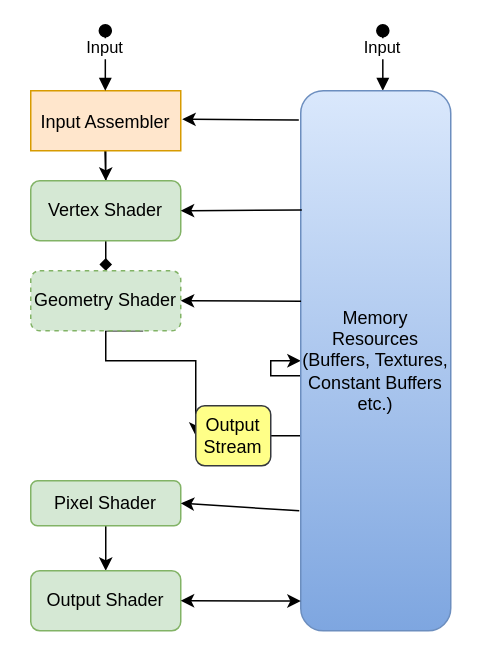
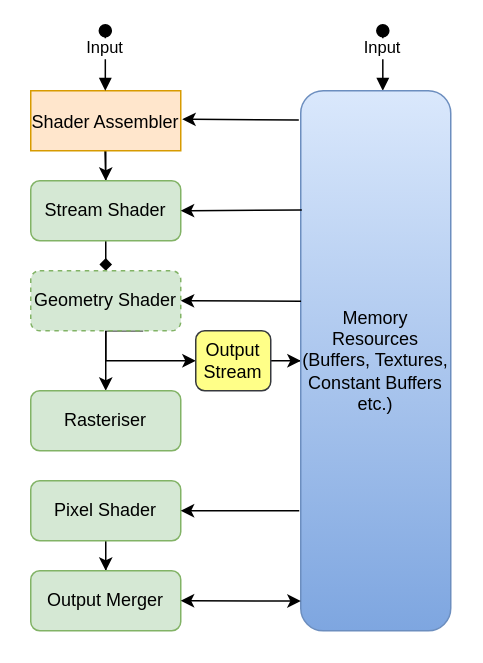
- <mxCell id="3" value="Input Assembler" style="shape=umlLifeline;perimeter=lifelinePerimeter;container=1;collapsible=0;recursiveResize=0;rounded=0;shadow=0;strokeWidth=1;fillColor=#ffe6cc;strokeColor=#d79b00;" parent="1" vertex="1"><mxGeometry x="20" y="60" width="100" height="40" as="geometry" /></mxCell>
+ <mxCell id="3" value="Shader Assembler" style="shape=umlLifeline;perimeter=lifelinePerimeter;container=1;collapsible=0;recursiveResize=0;rounded=0;shadow=0;strokeWidth=1;fillColor=#ffe6cc;strokeColor=#d79b00;" parent="1" vertex="1"><mxGeometry x="20" y="60" width="100" height="40" as="geometry" /></mxCell>
- <mxCell id="6" value="Vertex Shader" style="whiteSpace=wrap;html=1;rounded=1;shadow=0;strokeWidth=1;fillColor=#d5e8d4;strokeColor=#82b366;" vertex="1" parent="1"><mxGeometry x="20" y="120" width="100" height="40" as="geometry" /></mxCell>
+ <mxCell id="6" value="Stream Shader" style="whiteSpace=wrap;html=1;rounded=1;shadow=0;strokeWidth=1;fillColor=#d5e8d4;strokeColor=#82b366;" vertex="1" parent="1"><mxGeometry x="20" y="120" width="100" height="40" as="geometry" /></mxCell>
+ <mxCell id="7" value="" style="edgeStyle=orthogonalEdgeStyle;rounded=0;orthogonalLoop=1;jettySize=auto;html=1;exitX=0.5;exitY=1;exitDx=0;exitDy=0;" edge="1" parent="1" source="9" target="10"><mxGeometry relative="1" as="geometry"><mxPoint x="70.029" y="240" as="sourcePoint" /><Array as="points"><mxPoint x="70" y="240" /><mxPoint x="70" y="240" /></Array></mxGeometry></mxCell>
+ <mxCell id="10" value="Rasteriser" style="whiteSpace=wrap;html=1;rounded=1;shadow=0;strokeWidth=1;fillColor=#d5e8d4;strokeColor=#82b366;" vertex="1" parent="1"><mxGeometry x="20" y="260" width="100" height="40" as="geometry" /></mxCell>
- <mxCell id="15" value="Output&lt;br&gt;Stream" style="rounded=1;whiteSpace=wrap;html=1;fillColor=#ffff88;strokeColor=#36393d;" vertex="1" parent="1"><mxGeometry x="130" y="270" width="50" height="40" as="geometry" /></mxCell>
+ <mxCell id="15" value="Output&lt;br&gt;Stream" style="rounded=1;whiteSpace=wrap;html=1;fillColor=#ffff88;strokeColor=#36393d;" vertex="1" parent="1"><mxGeometry x="130" y="220" width="50" height="40" as="geometry" /></mxCell>
- <mxCell id="12" value="Pixel Shader" style="whiteSpace=wrap;html=1;rounded=1;shadow=0;strokeWidth=1;fillColor=#d5e8d4;strokeColor=#82b366;" vertex="1" parent="1"><mxGeometry x="20" y="320" width="100" height="30" as="geometry" /></mxCell>
+ <mxCell id="12" value="Pixel Shader" style="whiteSpace=wrap;html=1;rounded=1;shadow=0;strokeWidth=1;fillColor=#d5e8d4;strokeColor=#82b366;" vertex="1" parent="1"><mxGeometry x="20" y="320" width="100" height="40" as="geometry" /></mxCell>
- <mxCell id="13" value="Output Shader" style="whiteSpace=wrap;html=1;rounded=1;shadow=0;strokeWidth=1;fillColor=#d5e8d4;strokeColor=#82b366;" vertex="1" parent="1"><mxGeometry x="20" y="380" width="100" height="40" as="geometry" /></mxCell>
+ <mxCell id="13" value="Output Merger" style="whiteSpace=wrap;html=1;rounded=1;shadow=0;strokeWidth=1;fillColor=#d5e8d4;strokeColor=#82b366;" vertex="1" parent="1"><mxGeometry x="20" y="380" width="100" height="40" as="geometry" /></mxCell>
